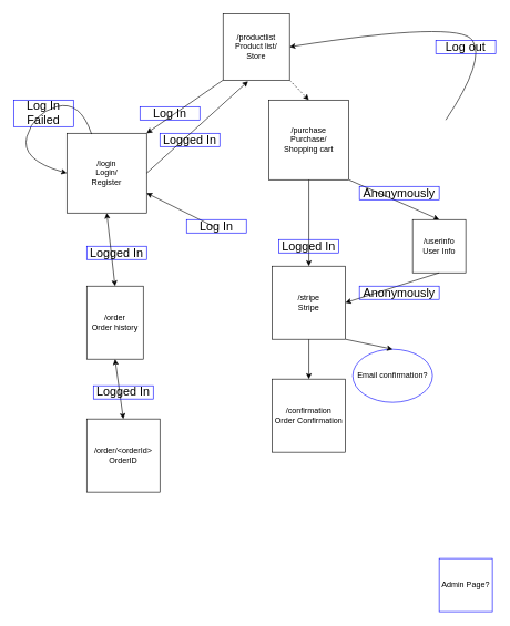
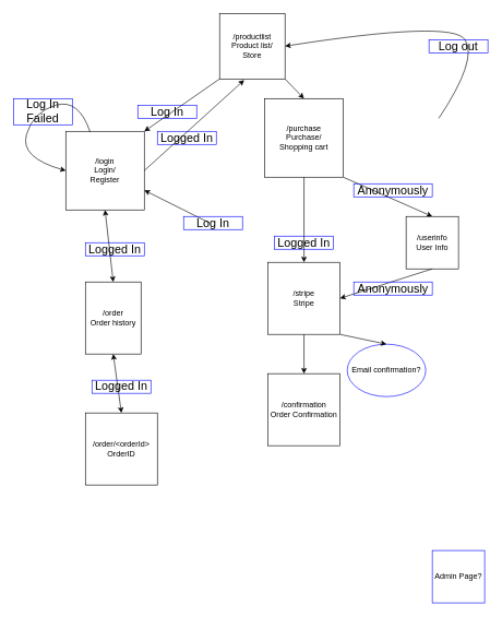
- <mxCell id="28" value="" style="endArrow=classic;html=1;exitX=1;exitY=1;exitDx=0;exitDy=0;entryX=0.5;entryY=0;entryDx=0;entryDy=0;dashed=1;" edge="1" parent="1" source="25" target="3"><mxGeometry width="50" height="50" relative="1" as="geometry"><mxPoint x="230" y="270" as="sourcePoint" /><mxPoint x="290" y="270" as="targetPoint" /></mxGeometry></mxCell>
+ <mxCell id="28" value="" style="endArrow=classic;html=1;exitX=1;exitY=1;exitDx=0;exitDy=0;entryX=0.5;entryY=0;entryDx=0;entryDy=0;" edge="1" parent="1" source="25" target="3"><mxGeometry width="50" height="50" relative="1" as="geometry"><mxPoint x="230" y="270" as="sourcePoint" /><mxPoint x="290" y="270" as="targetPoint" /></mxGeometry></mxCell>
